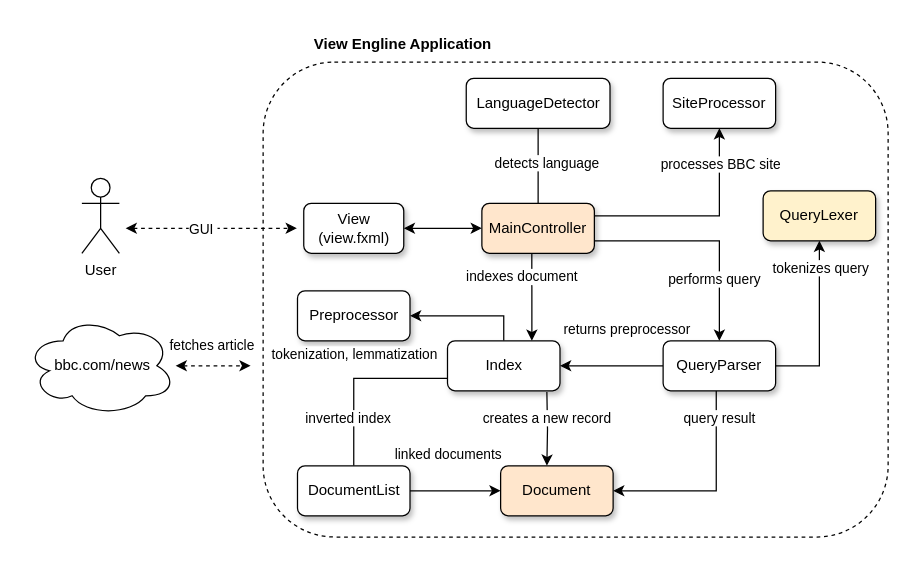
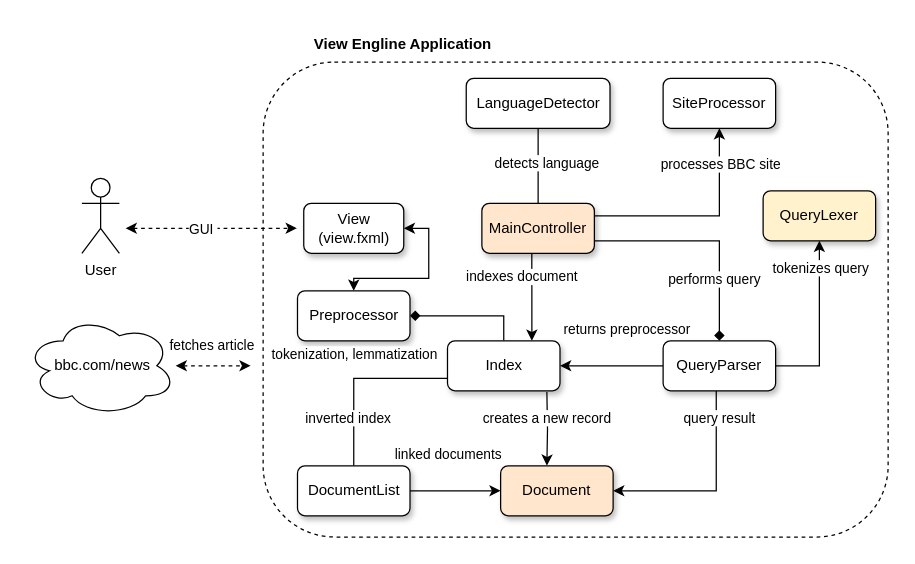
- <mxCell id="2" style="edgeStyle=orthogonalEdgeStyle;rounded=0;orthogonalLoop=1;jettySize=auto;html=1;exitX=1;exitY=0.5;exitDx=0;exitDy=0;entryX=0;entryY=0.5;entryDx=0;entryDy=0;startArrow=classic;startFill=1;" edge="1" parent="1" source="3" target="12"><mxGeometry relative="1" as="geometry" /></mxCell>
+ <mxCell id="2" style="edgeStyle=orthogonalEdgeStyle;rounded=0;orthogonalLoop=1;jettySize=auto;html=1;exitX=1;exitY=0.5;exitDx=0;exitDy=0;startArrow=classic;startFill=1;" edge="1" parent="1" source="3" target="35"><mxGeometry relative="1" as="geometry" /></mxCell>
- <mxCell id="18" style="edgeStyle=orthogonalEdgeStyle;rounded=0;orthogonalLoop=1;jettySize=auto;html=1;exitX=0.5;exitY=0;exitDx=0;exitDy=0;entryX=1;entryY=0.5;entryDx=0;entryDy=0;startArrow=none;startFill=0;" edge="1" parent="1" source="19" target="35"><mxGeometry relative="1" as="geometry" /></mxCell>
+ <mxCell id="18" style="edgeStyle=orthogonalEdgeStyle;rounded=0;orthogonalLoop=1;jettySize=auto;html=1;exitX=0.5;exitY=0;exitDx=0;exitDy=0;entryX=1;entryY=0.5;entryDx=0;entryDy=0;startArrow=none;startFill=0;endArrow=diamond;" edge="1" parent="1" source="19" target="35"><mxGeometry relative="1" as="geometry" /></mxCell>
- <mxCell id="10" style="edgeStyle=orthogonalEdgeStyle;rounded=0;orthogonalLoop=1;jettySize=auto;html=1;exitX=1;exitY=0.75;exitDx=0;exitDy=0;startArrow=none;startFill=0;" edge="1" parent="1" source="12" target="28"><mxGeometry relative="1" as="geometry" /></mxCell>
+ <mxCell id="10" style="edgeStyle=orthogonalEdgeStyle;rounded=0;orthogonalLoop=1;jettySize=auto;html=1;exitX=1;exitY=0.75;exitDx=0;exitDy=0;startArrow=none;startFill=0;endArrow=diamond;" edge="1" parent="1" source="12" target="28"><mxGeometry relative="1" as="geometry" /></mxCell>
